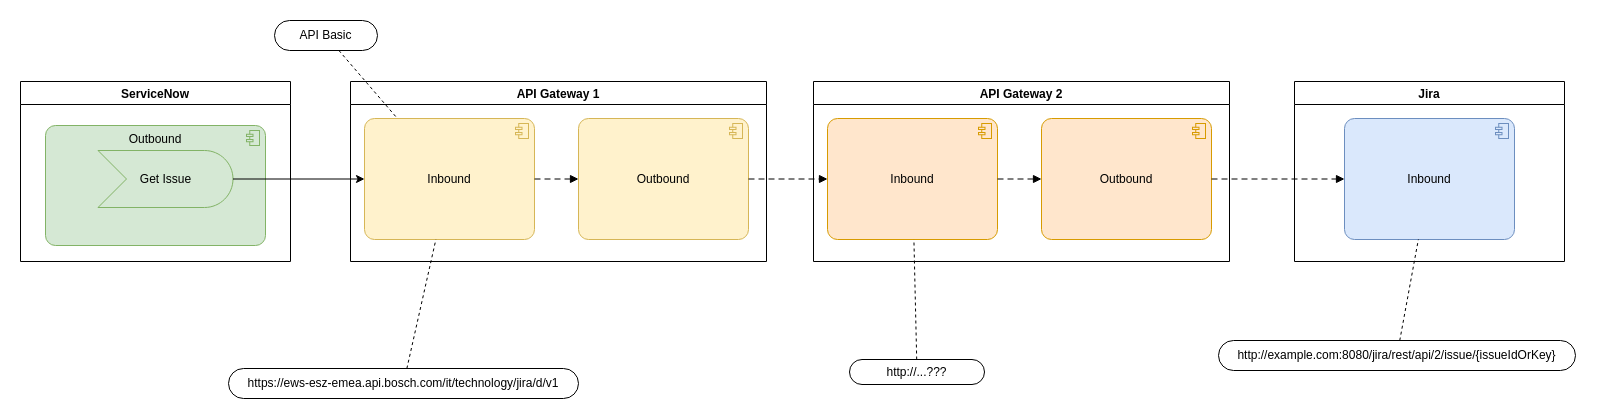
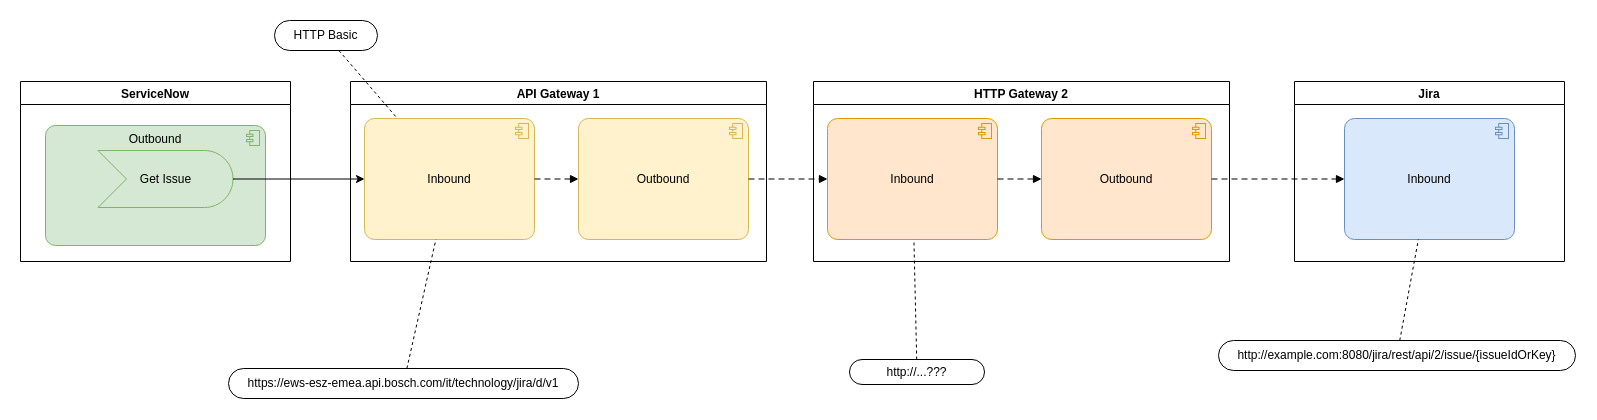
- <mxCell id="18" value="API Basic" style="whiteSpace=wrap;html=1;rounded=1;arcSize=50;align=center;verticalAlign=middle;strokeWidth=1;autosize=1;spacing=4;treeFolding=1;treeMoving=1;newEdgeStyle={&quot;edgeStyle&quot;:&quot;entityRelationEdgeStyle&quot;,&quot;startArrow&quot;:&quot;none&quot;,&quot;endArrow&quot;:&quot;none&quot;,&quot;segment&quot;:10,&quot;curved&quot;:1,&quot;sourcePerimeterSpacing&quot;:0,&quot;targetPerimeterSpacing&quot;:0};" vertex="1" parent="1"><mxGeometry x="274" y="20" width="103" height="30" as="geometry" /></mxCell>
+ <mxCell id="18" value="HTTP Basic" style="whiteSpace=wrap;html=1;rounded=1;arcSize=50;align=center;verticalAlign=middle;strokeWidth=1;autosize=1;spacing=4;treeFolding=1;treeMoving=1;newEdgeStyle={&quot;edgeStyle&quot;:&quot;entityRelationEdgeStyle&quot;,&quot;startArrow&quot;:&quot;none&quot;,&quot;endArrow&quot;:&quot;none&quot;,&quot;segment&quot;:10,&quot;curved&quot;:1,&quot;sourcePerimeterSpacing&quot;:0,&quot;targetPerimeterSpacing&quot;:0};" vertex="1" parent="1"><mxGeometry x="274" y="20" width="103" height="30" as="geometry" /></mxCell>
- <mxCell id="12" value="API Gateway 2" style="swimlane;" vertex="1" parent="1"><mxGeometry x="813" y="81" width="416" height="180" as="geometry" /></mxCell>
+ <mxCell id="12" value="HTTP Gateway 2" style="swimlane;" vertex="1" parent="1"><mxGeometry x="813" y="81" width="416" height="180" as="geometry" /></mxCell>
